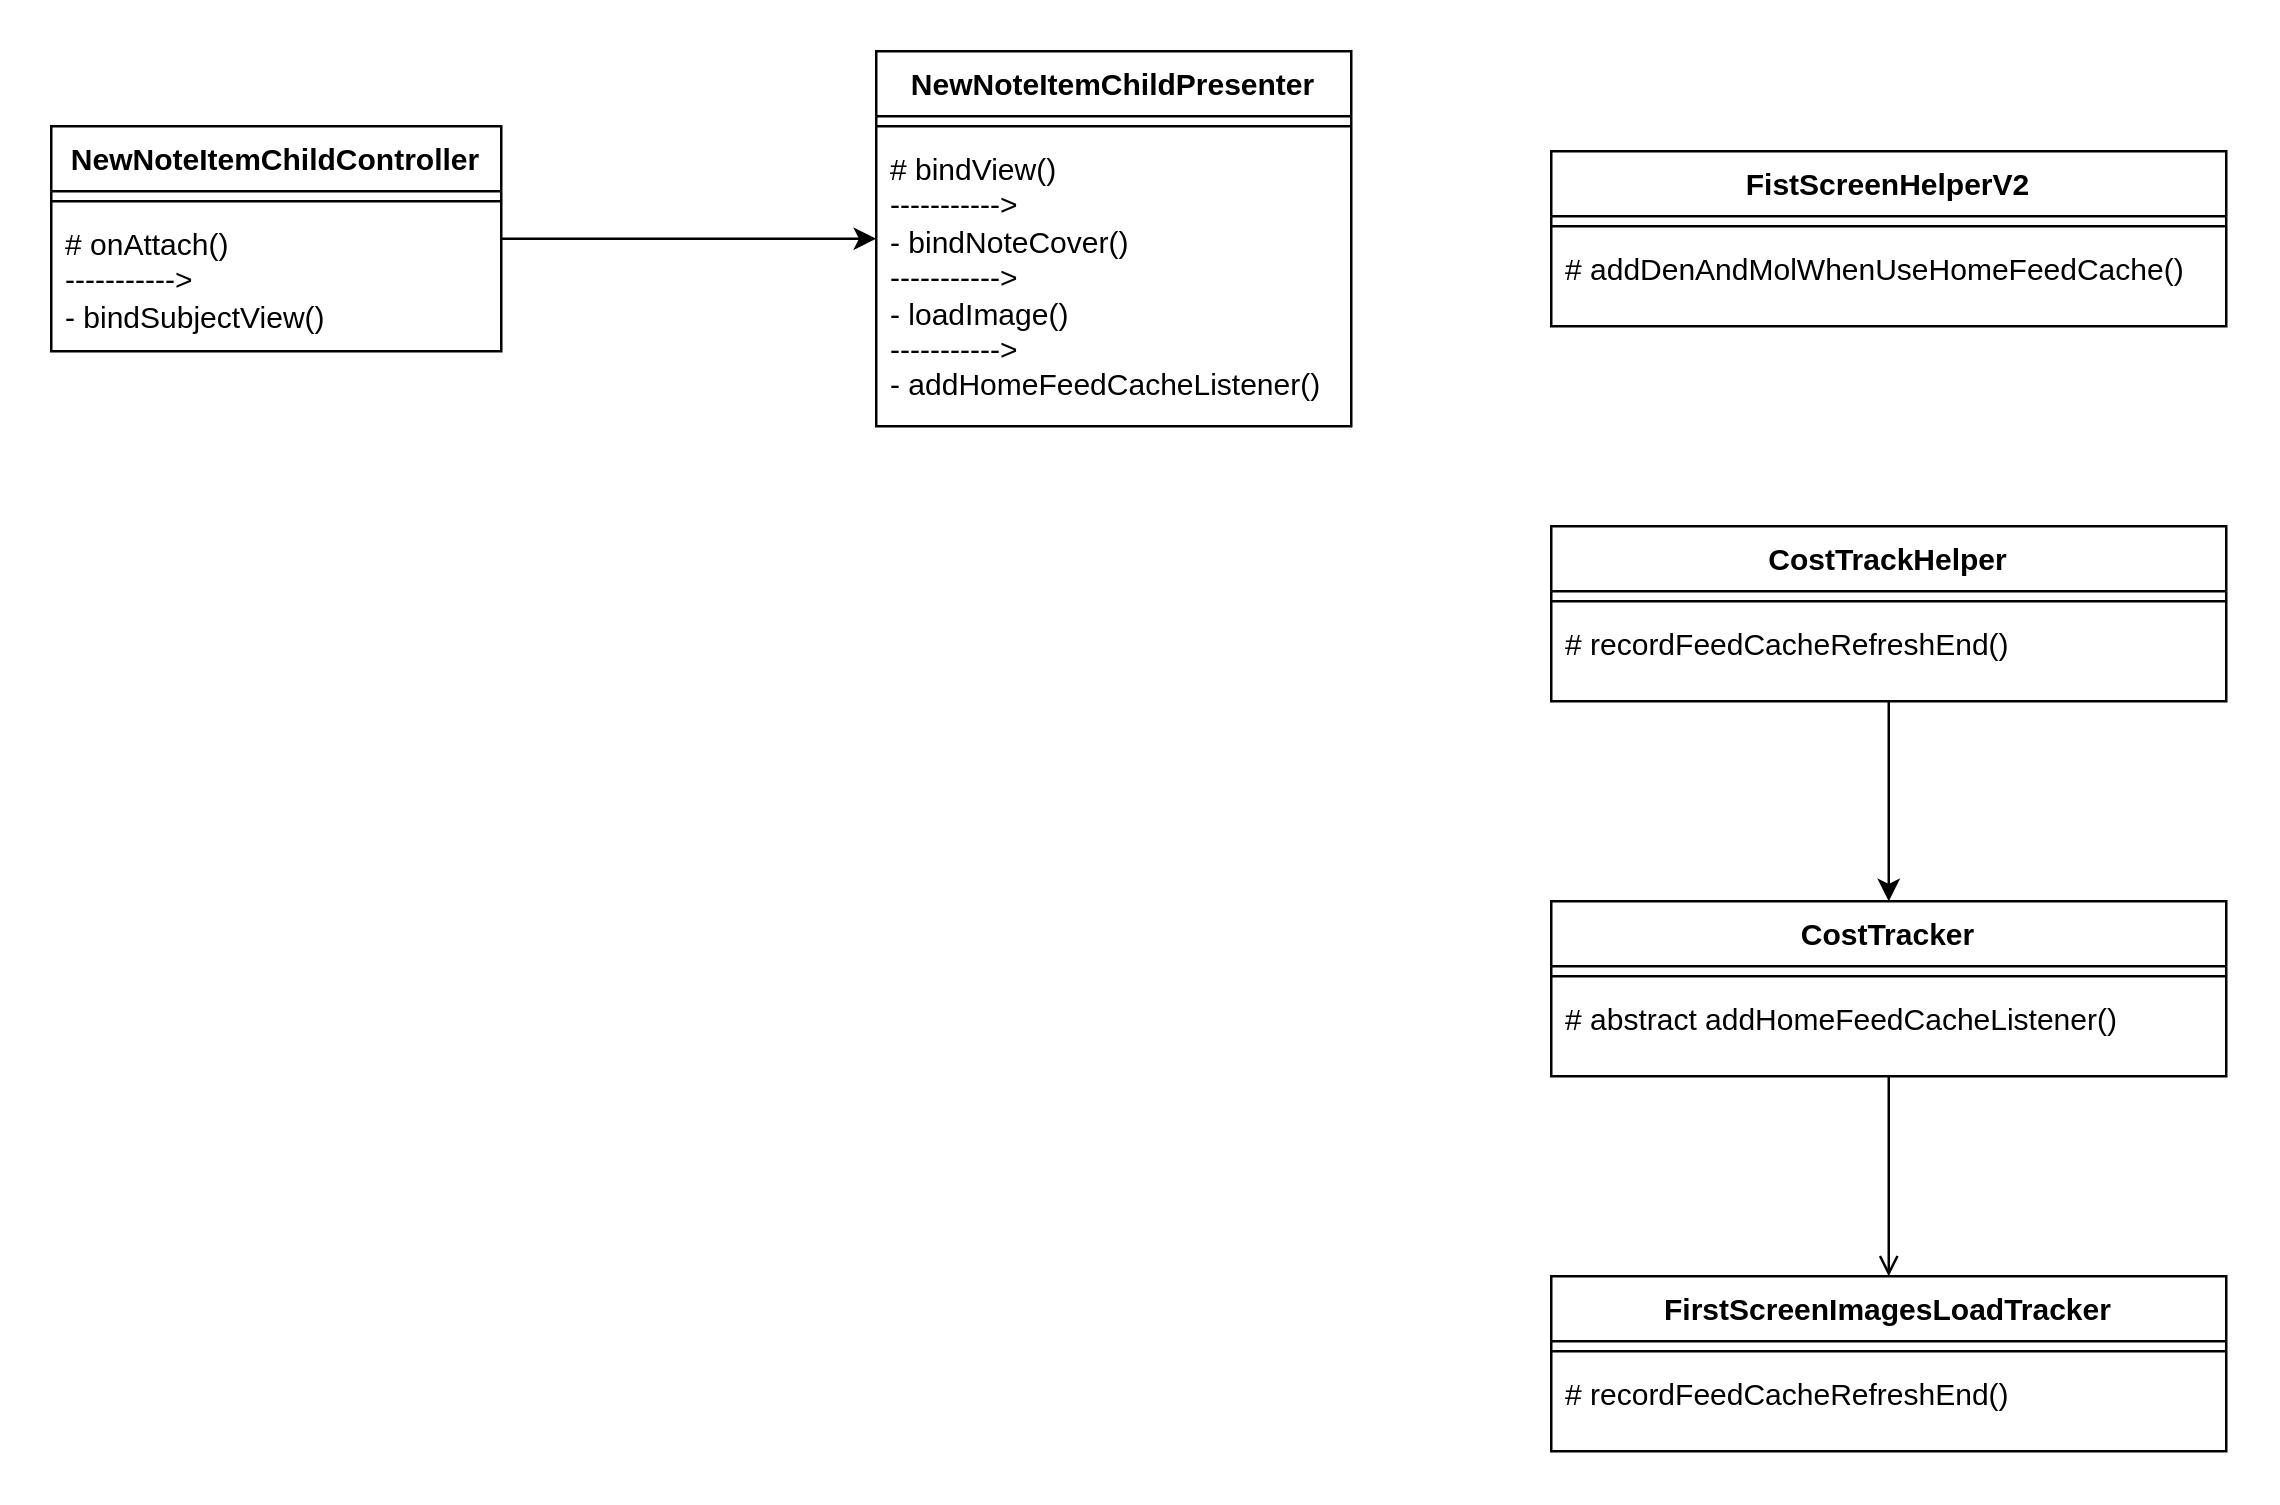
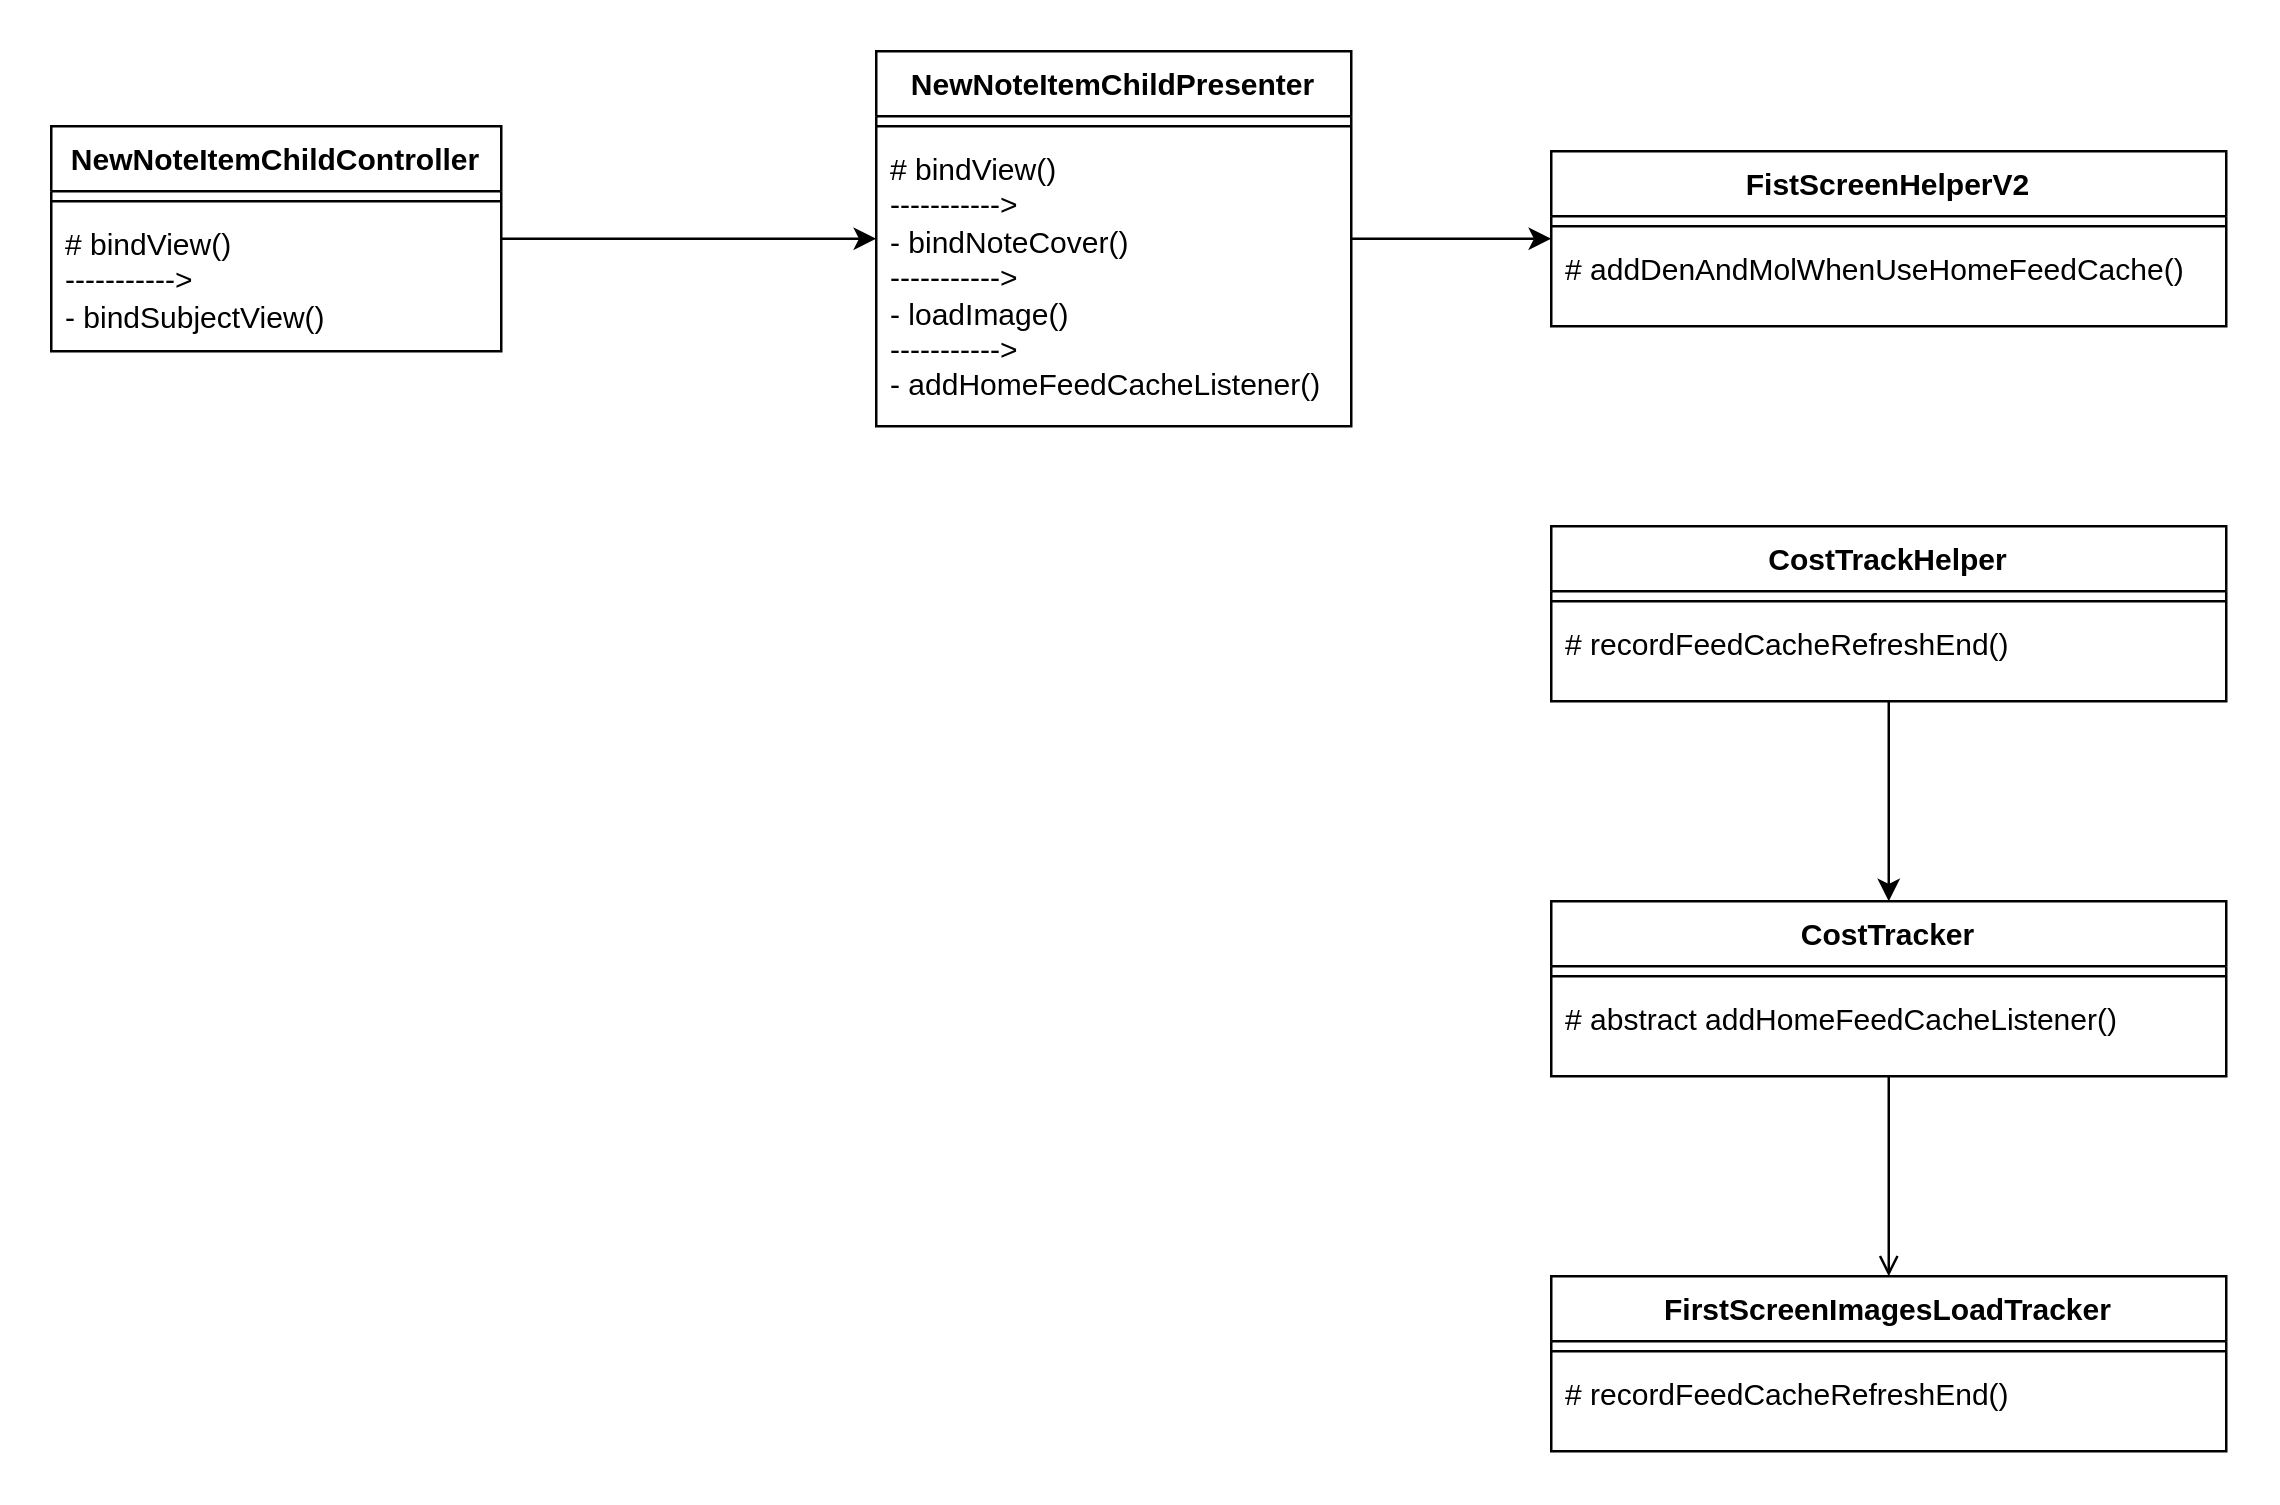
+ <mxCell id="6" value="" style="edgeStyle=orthogonalEdgeStyle;rounded=0;orthogonalLoop=1;jettySize=auto;html=1;" edge="1" parent="1" source="7" target="10"><mxGeometry relative="1" as="geometry" /></mxCell>
- <mxCell id="5" value="# onAttach()&lt;br&gt;-----------&amp;gt;&lt;br&gt;- bindSubjectView()" style="text;strokeColor=none;fillColor=none;align=left;verticalAlign=top;spacingLeft=4;spacingRight=4;overflow=hidden;rotatable=0;points=[[0,0.5],[1,0.5]];portConstraint=eastwest;whiteSpace=wrap;html=1;" vertex="1" parent="3"><mxGeometry y="34" width="180" height="56" as="geometry" /></mxCell>
+ <mxCell id="5" value="# bindView()&lt;br&gt;-----------&amp;gt;&lt;br&gt;- bindSubjectView()" style="text;strokeColor=none;fillColor=none;align=left;verticalAlign=top;spacingLeft=4;spacingRight=4;overflow=hidden;rotatable=0;points=[[0,0.5],[1,0.5]];portConstraint=eastwest;whiteSpace=wrap;html=1;" vertex="1" parent="3"><mxGeometry y="34" width="180" height="56" as="geometry" /></mxCell>
